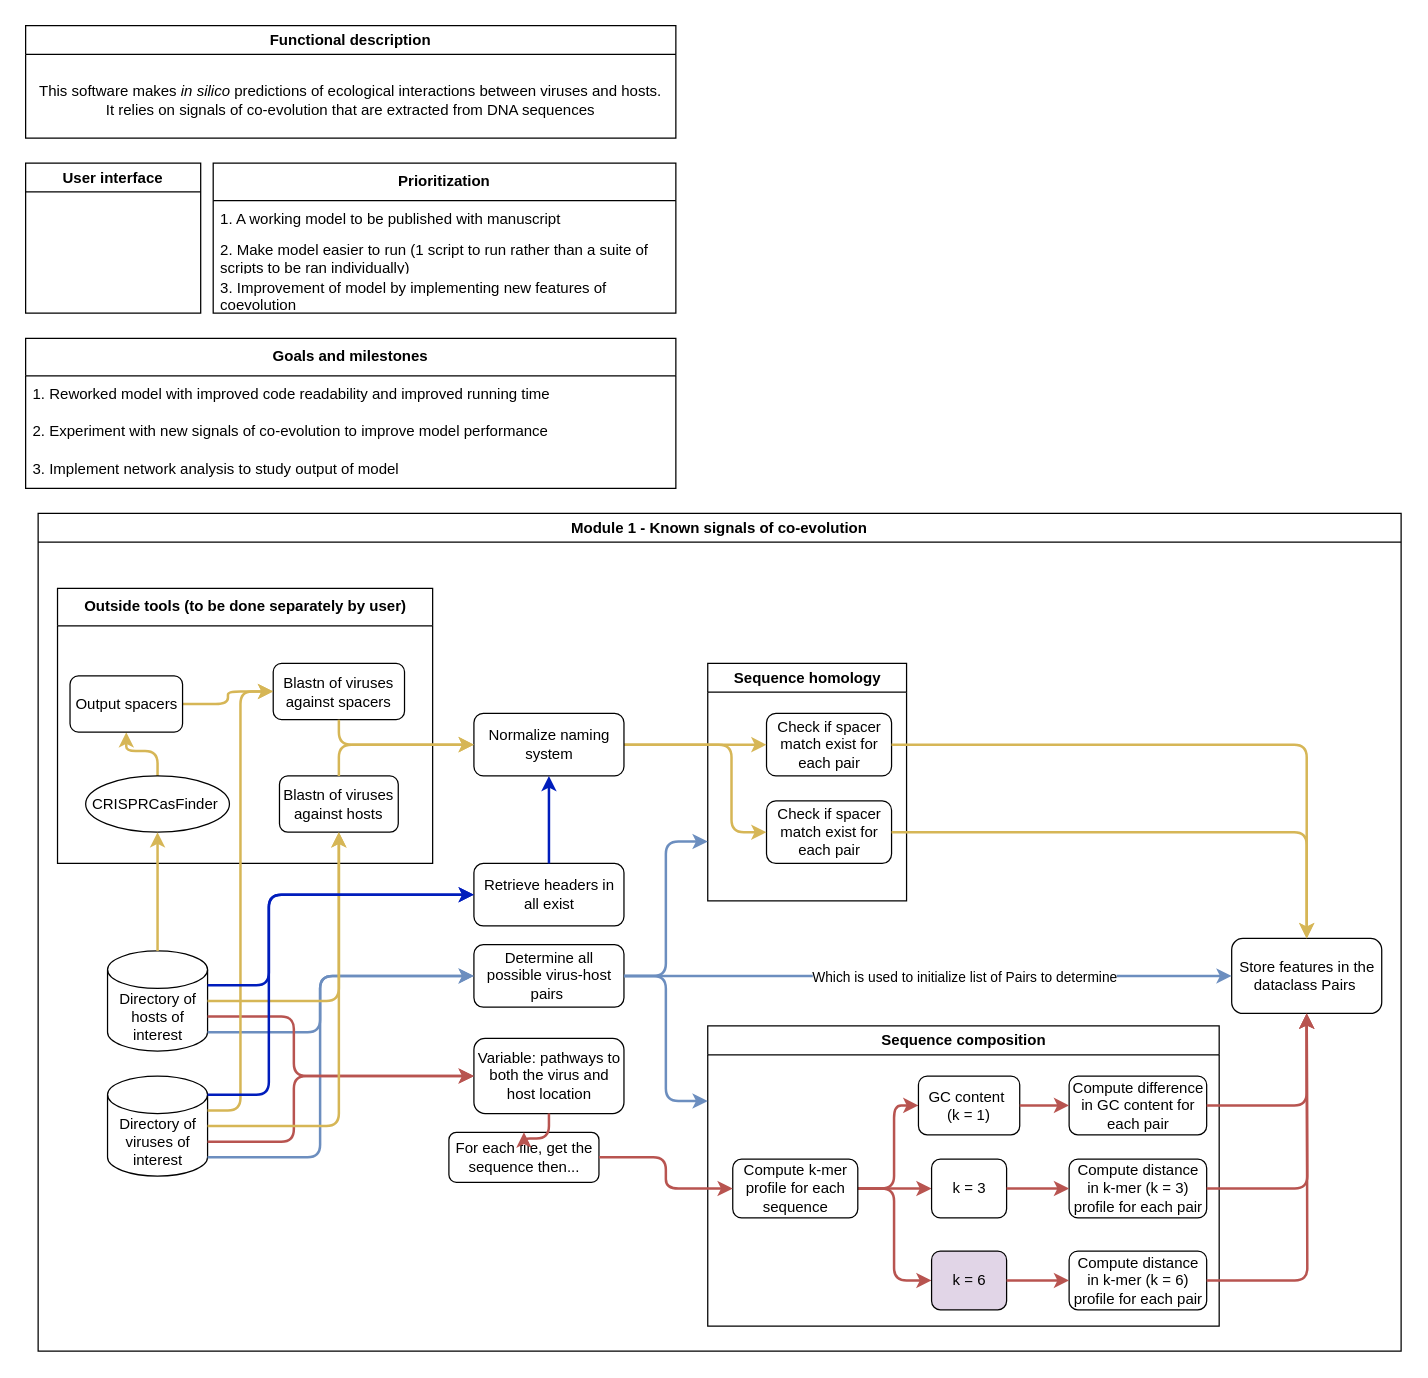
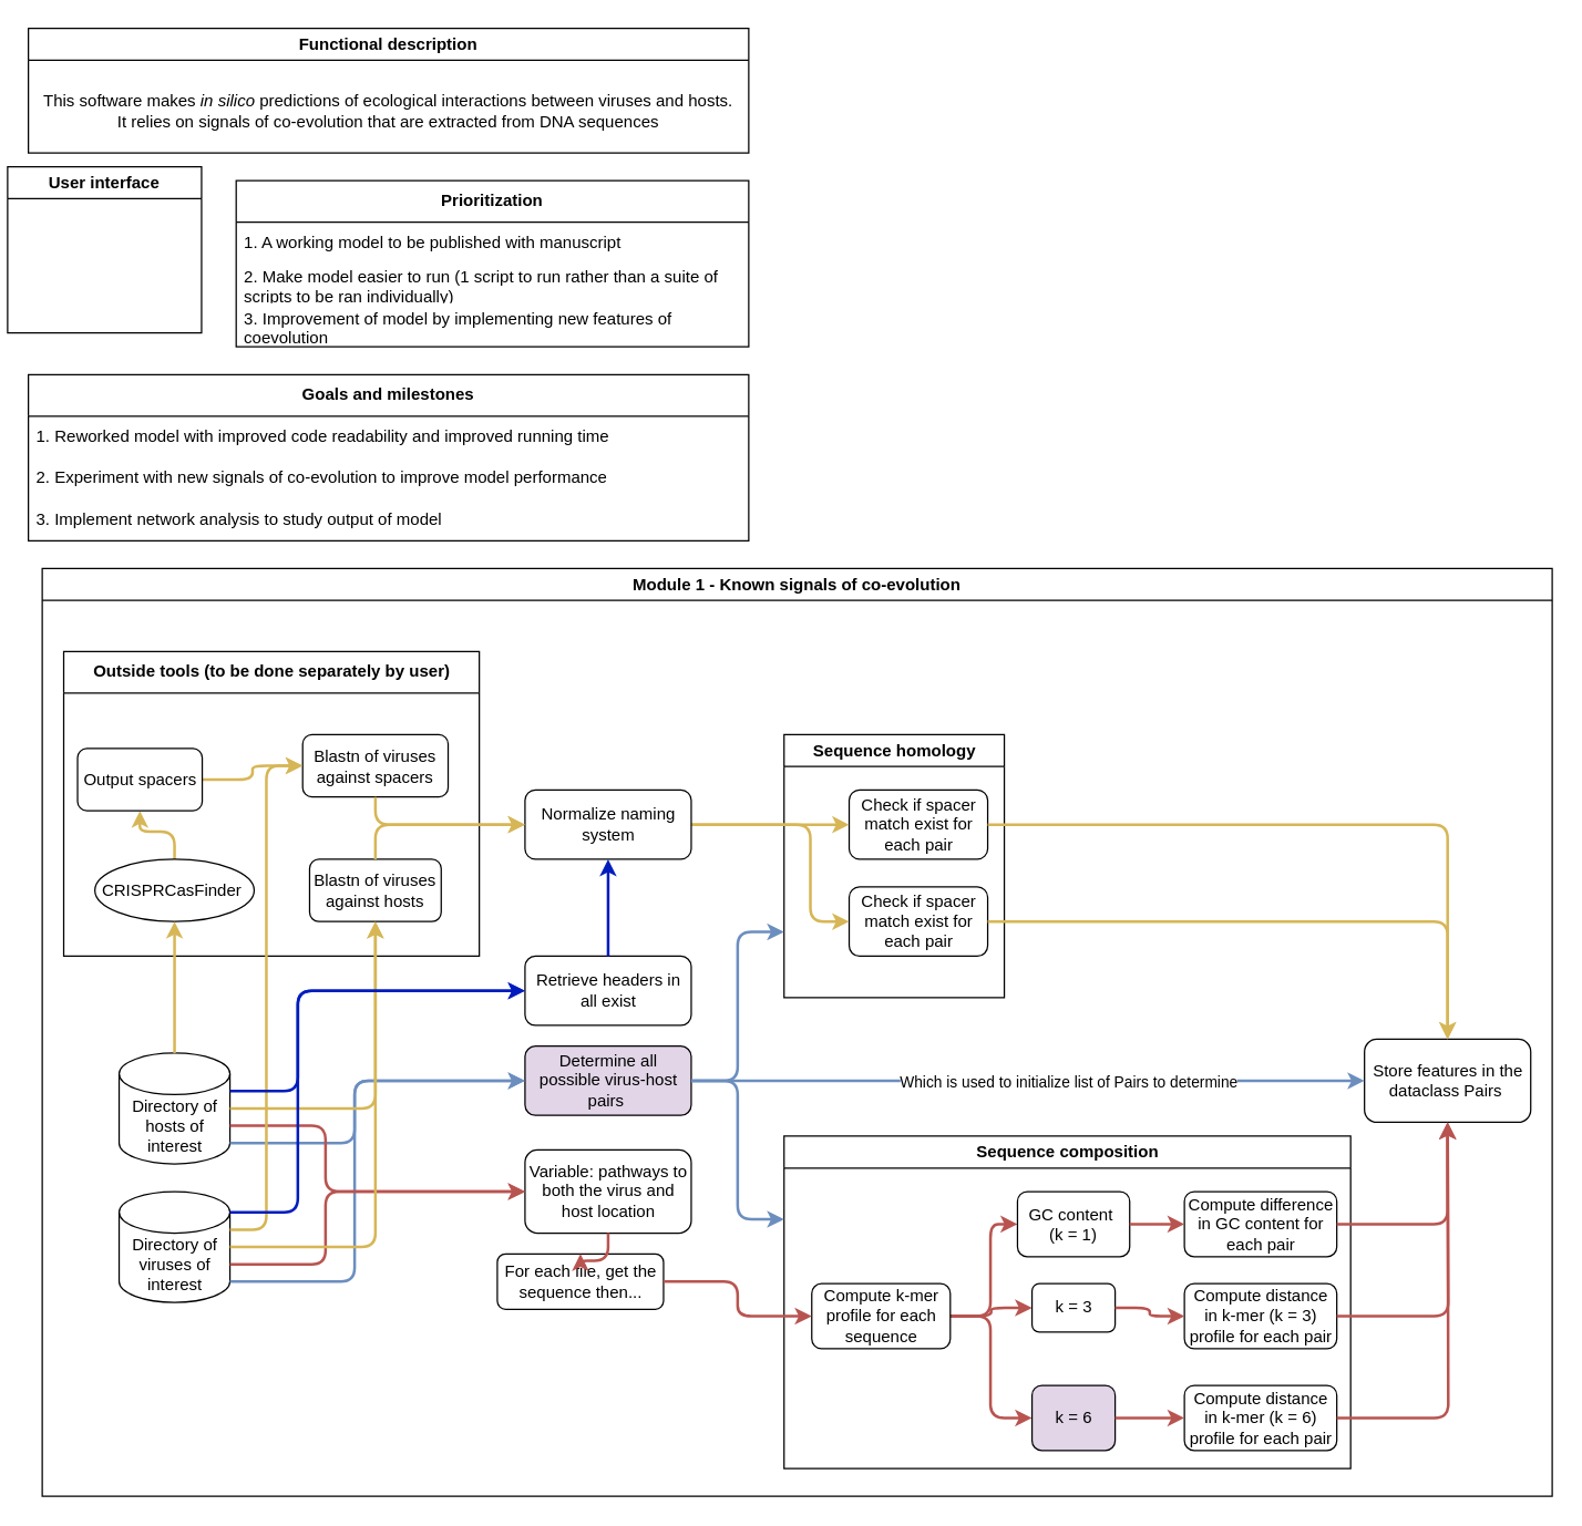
- <mxCell id="8" value="User interface" style="swimlane;whiteSpace=wrap;html=1;" parent="1" vertex="1"><mxGeometry x="20" y="130" width="140" height="120" as="geometry" /></mxCell>
+ <mxCell id="8" value="User interface" style="swimlane;whiteSpace=wrap;html=1;" parent="1" vertex="1"><mxGeometry x="5" y="120" width="140" height="120" as="geometry" /></mxCell>
- <mxCell id="16" value="Determine all possible virus-host pairs&amp;nbsp;" style="rounded=1;whiteSpace=wrap;html=1;" vertex="1" parent="13"><mxGeometry x="348.5" y="345" width="120" height="50" as="geometry" /></mxCell>
+ <mxCell id="16" value="Determine all possible virus-host pairs&amp;nbsp;" style="rounded=1;whiteSpace=wrap;html=1;fillColor=#e1d5e7;" vertex="1" parent="13"><mxGeometry x="348.5" y="345" width="120" height="50" as="geometry" /></mxCell>
- <mxCell id="44" value="k = 3" style="rounded=1;whiteSpace=wrap;html=1;" vertex="1" parent="38"><mxGeometry x="179" y="106.5" width="60" height="47" as="geometry" /></mxCell>
+ <mxCell id="44" value="k = 3" style="rounded=1;whiteSpace=wrap;html=1;" vertex="1" parent="38"><mxGeometry x="179" y="106.5" width="60" height="35" as="geometry" /></mxCell>
